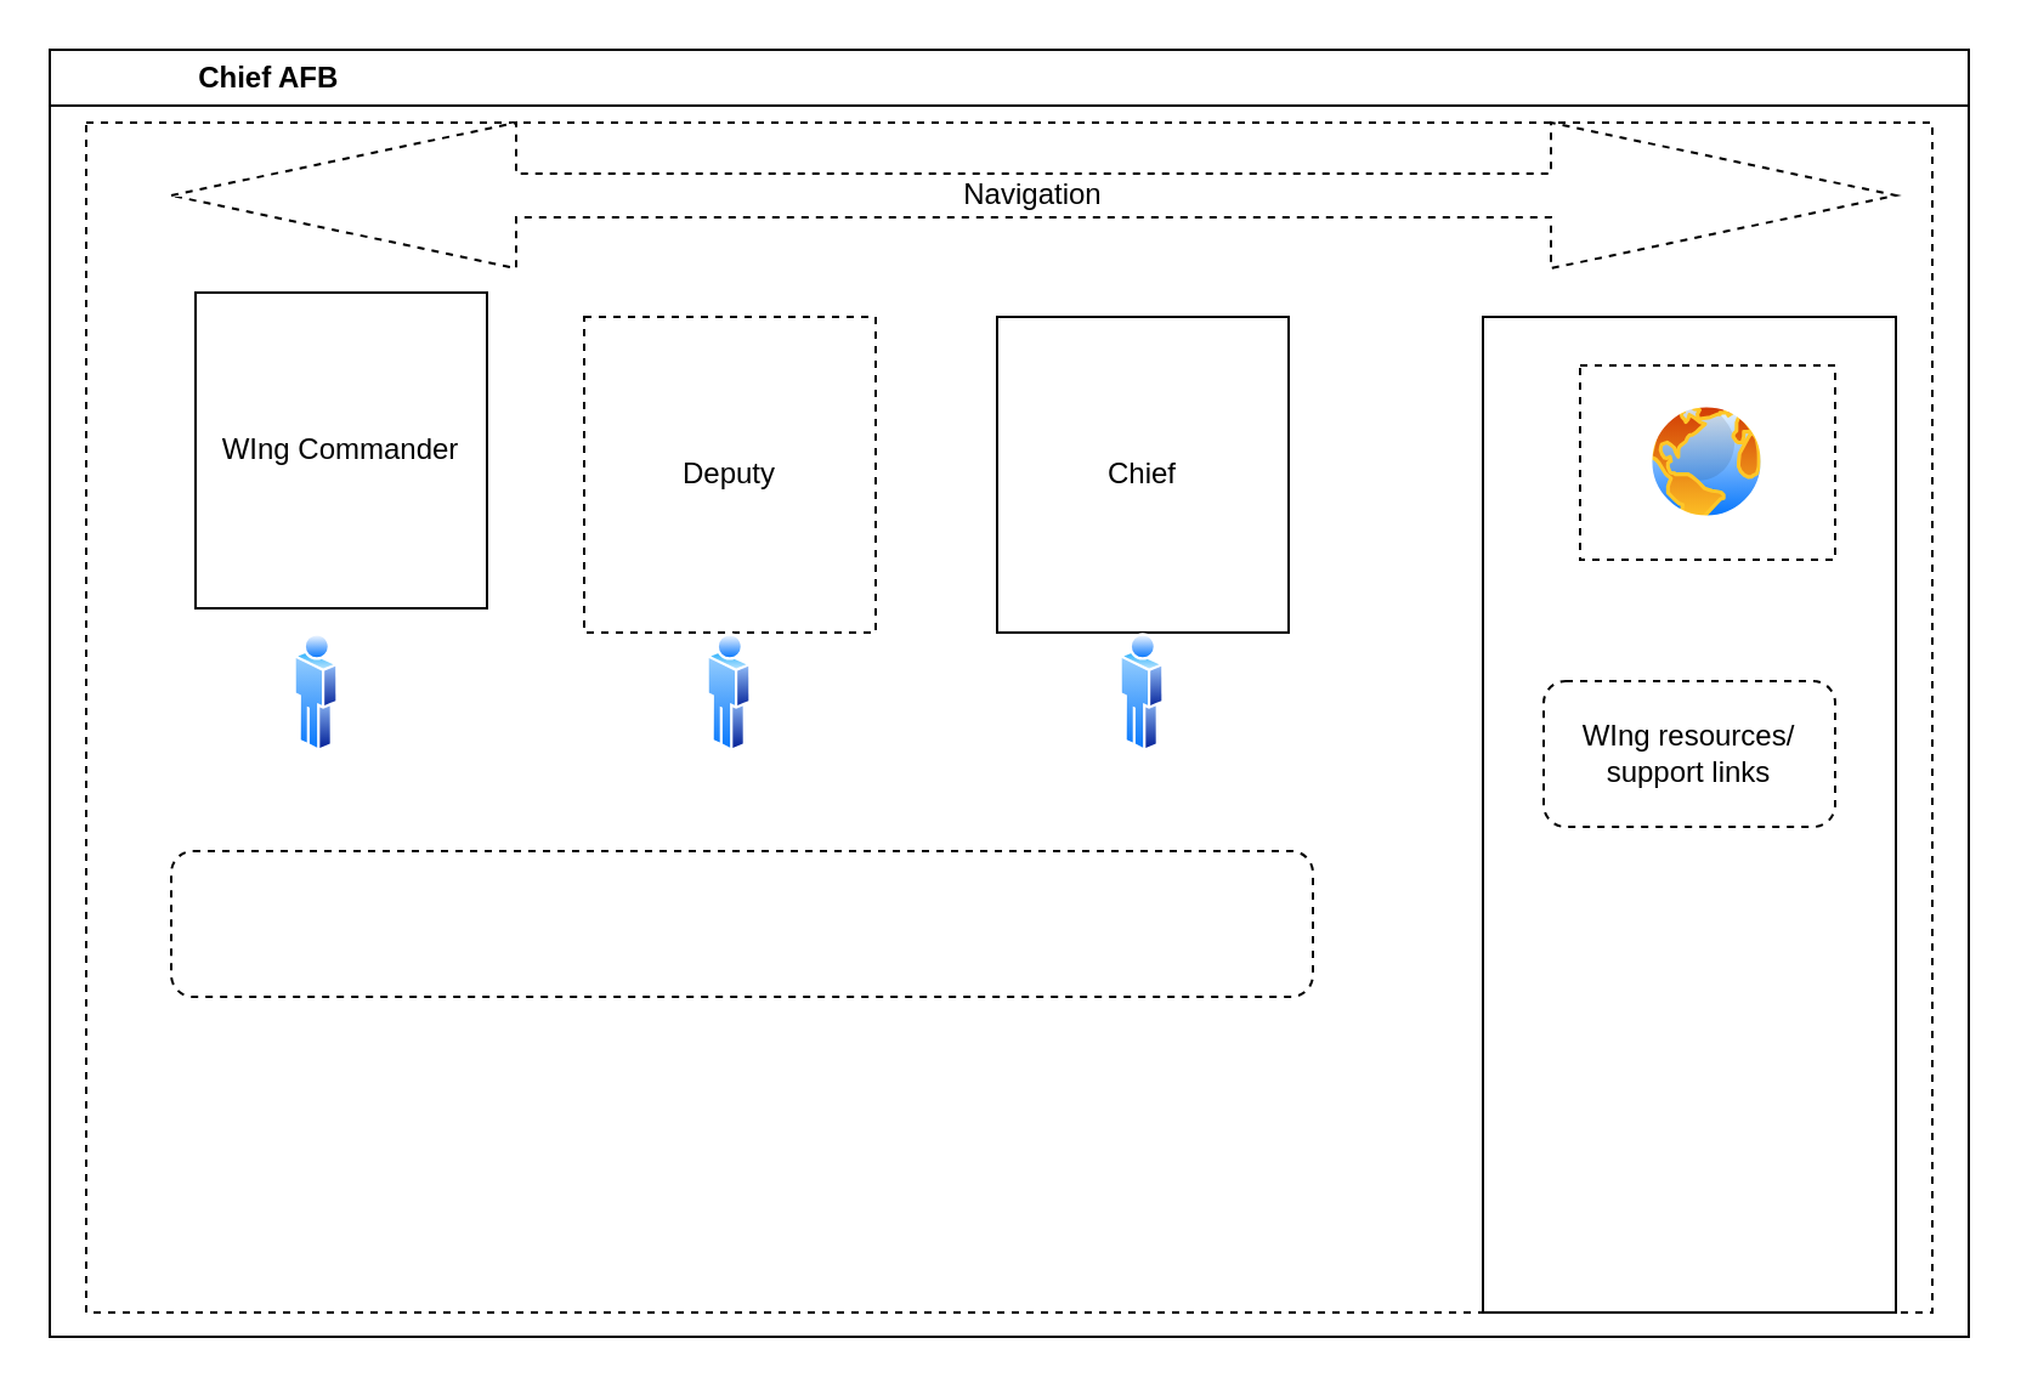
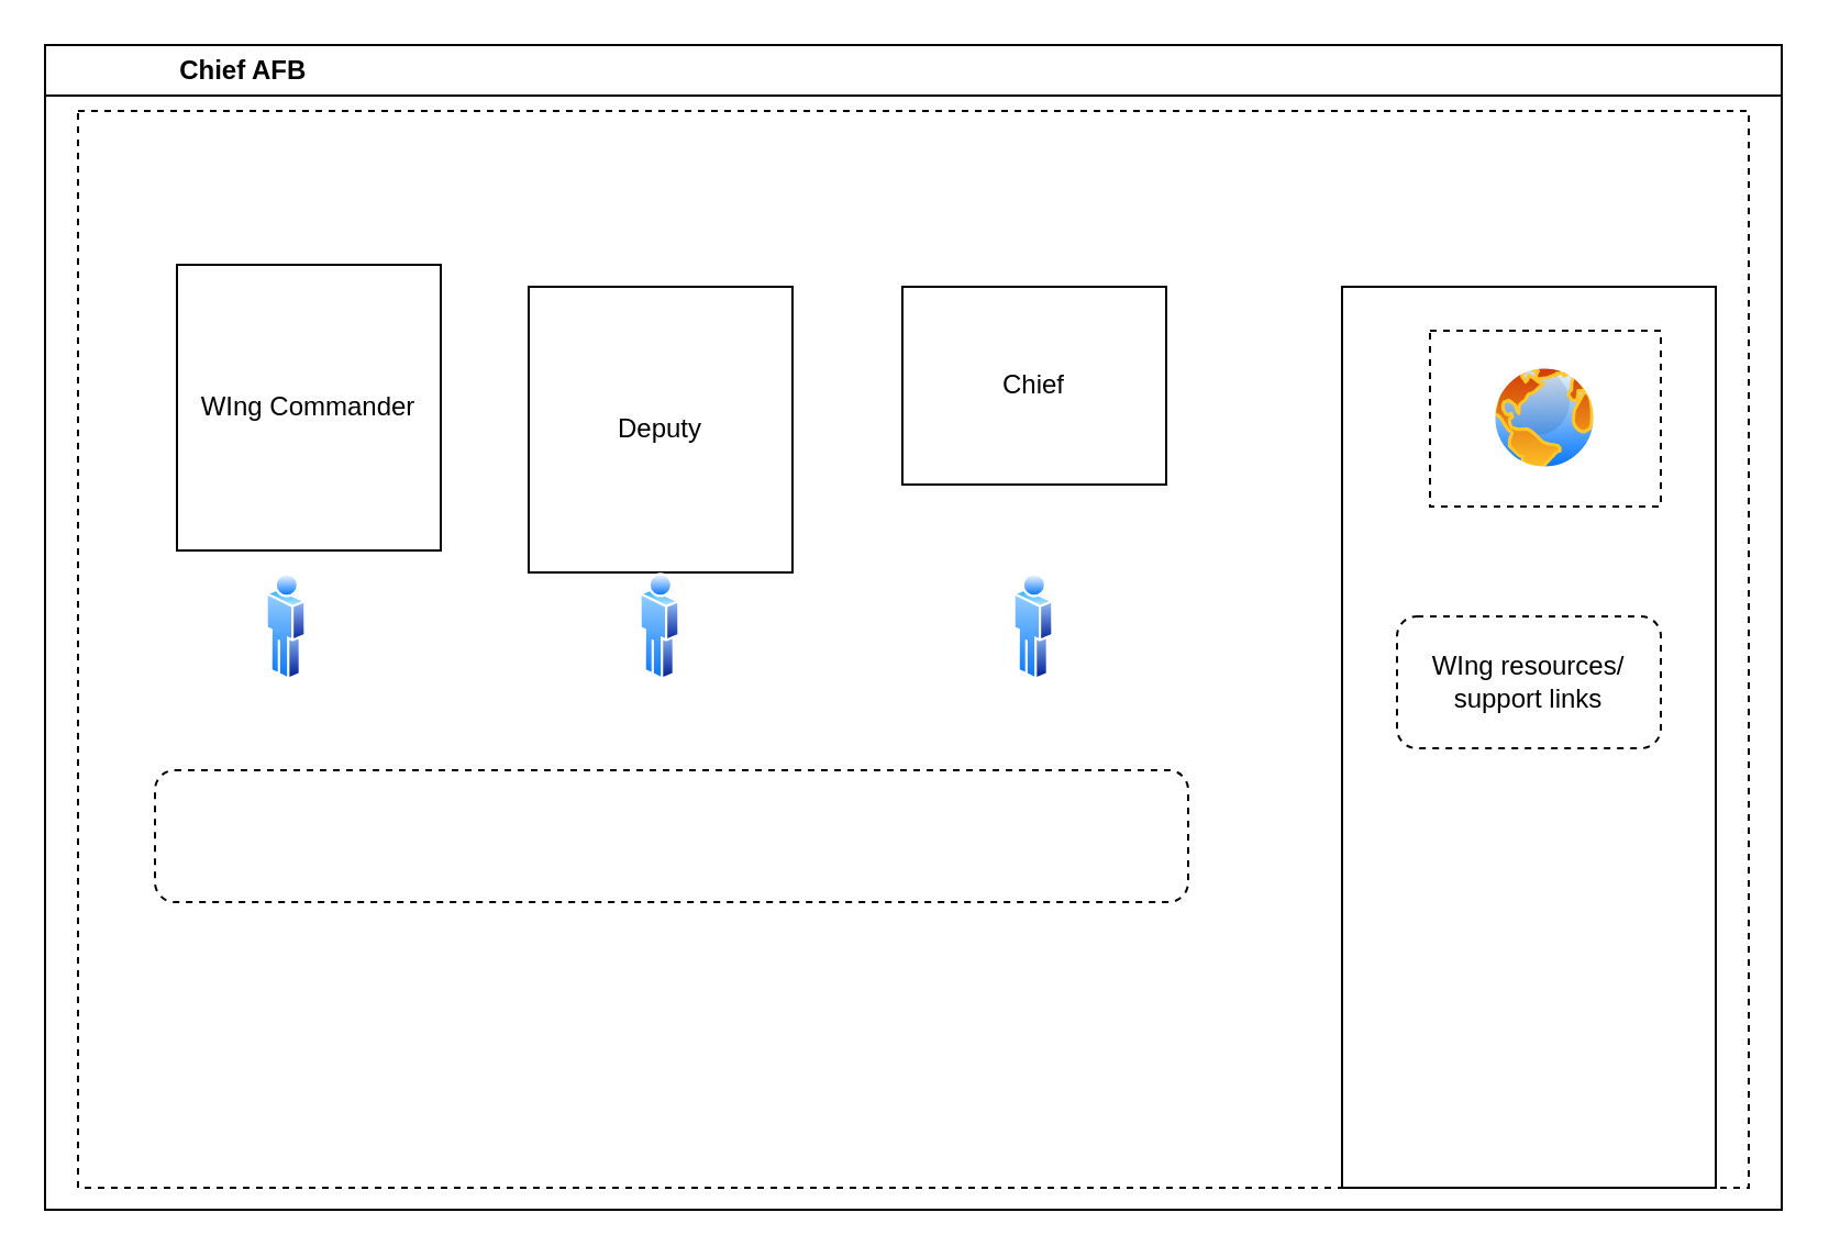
- <mxCell id="13" value="Navigation" style="shape=doubleArrow;whiteSpace=wrap;html=1;dashed=1;" vertex="1" parent="2"><mxGeometry x="50" y="30" width="710" height="60" as="geometry" /></mxCell>
- <mxCell id="5" value="Deputy" style="rounded=0;whiteSpace=wrap;html=1;dashed=1;" vertex="1" parent="2"><mxGeometry x="220" y="110" width="120" height="130" as="geometry" /></mxCell>
+ <mxCell id="5" value="Deputy" style="rounded=0;whiteSpace=wrap;html=1;" vertex="1" parent="2"><mxGeometry x="220" y="110" width="120" height="130" as="geometry" /></mxCell>
- <mxCell id="6" value="Chief" style="rounded=0;whiteSpace=wrap;html=1;" vertex="1" parent="2"><mxGeometry x="390" y="110" width="120" height="130" as="geometry" /></mxCell>
+ <mxCell id="6" value="Chief" style="rounded=0;whiteSpace=wrap;html=1;" vertex="1" parent="2"><mxGeometry x="390" y="110" width="120" height="90" as="geometry" /></mxCell>
